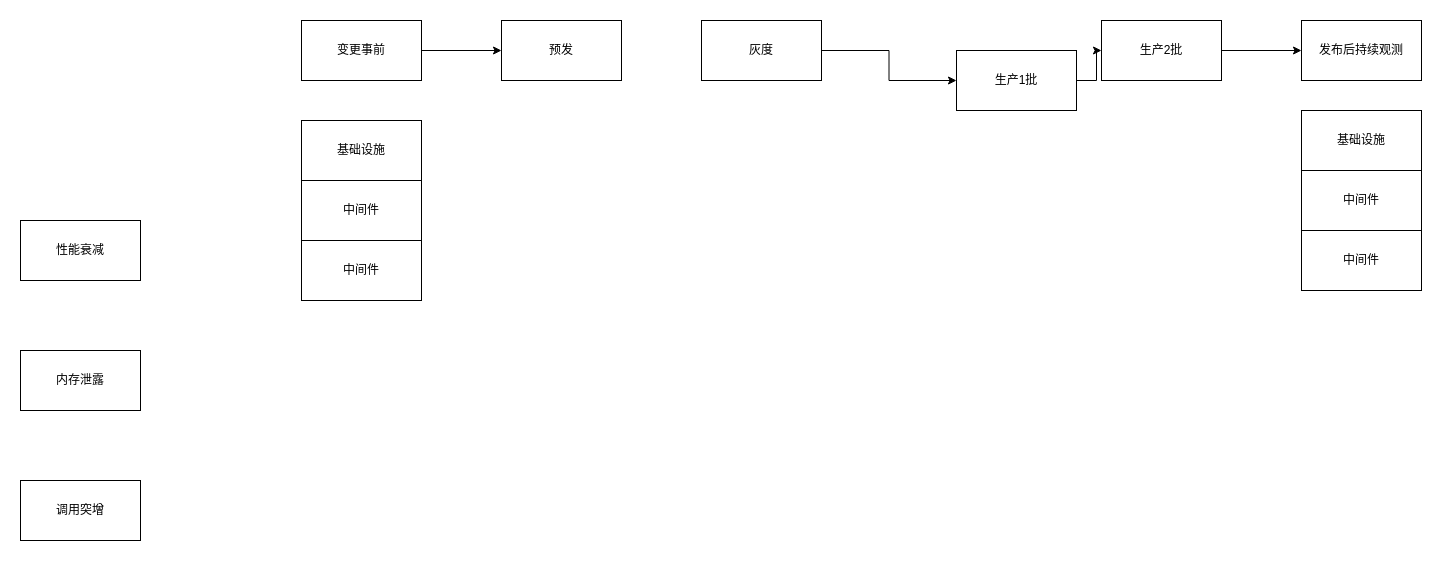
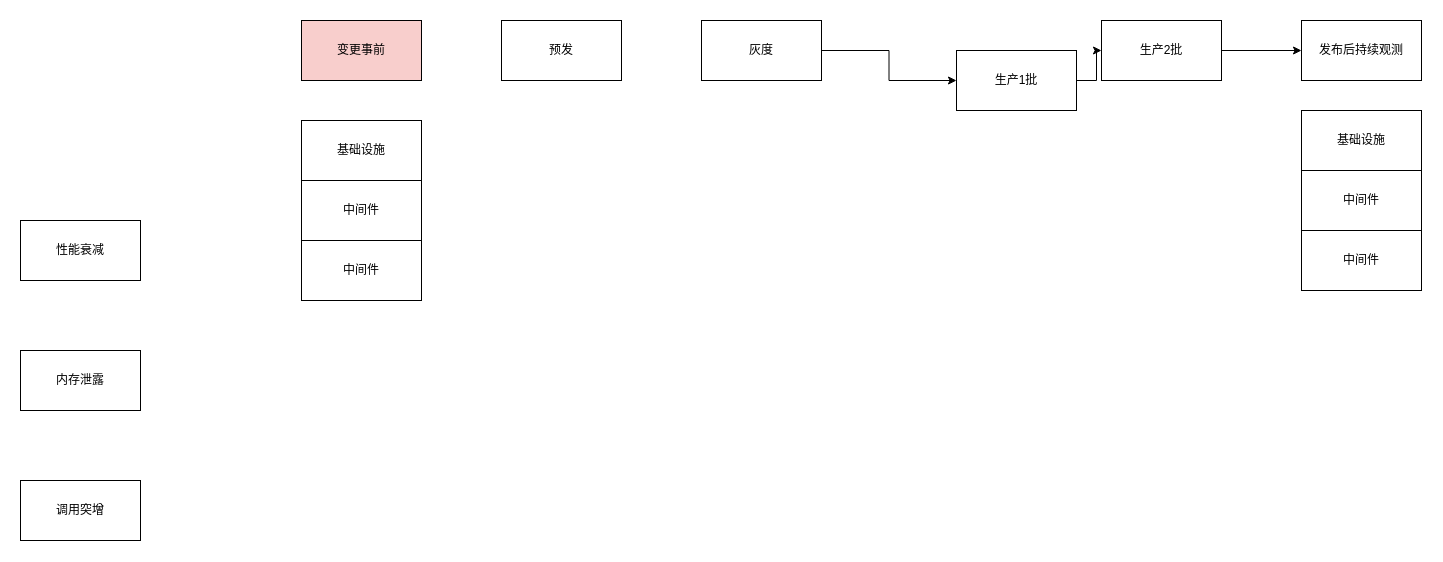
- <mxCell id="3" value="变更事前" style="rounded=0;whiteSpace=wrap;html=1;" vertex="1" parent="1"><mxGeometry x="301" y="20" width="120" height="60" as="geometry" /></mxCell>
+ <mxCell id="3" value="变更事前" style="rounded=0;whiteSpace=wrap;html=1;fillColor=#f8cecc;" vertex="1" parent="1"><mxGeometry x="301" y="20" width="120" height="60" as="geometry" /></mxCell>
- <mxCell id="2" value="" style="edgeStyle=orthogonalEdgeStyle;rounded=0;orthogonalLoop=1;jettySize=auto;html=1;" edge="1" parent="1" source="3" target="4"><mxGeometry relative="1" as="geometry" /></mxCell>
